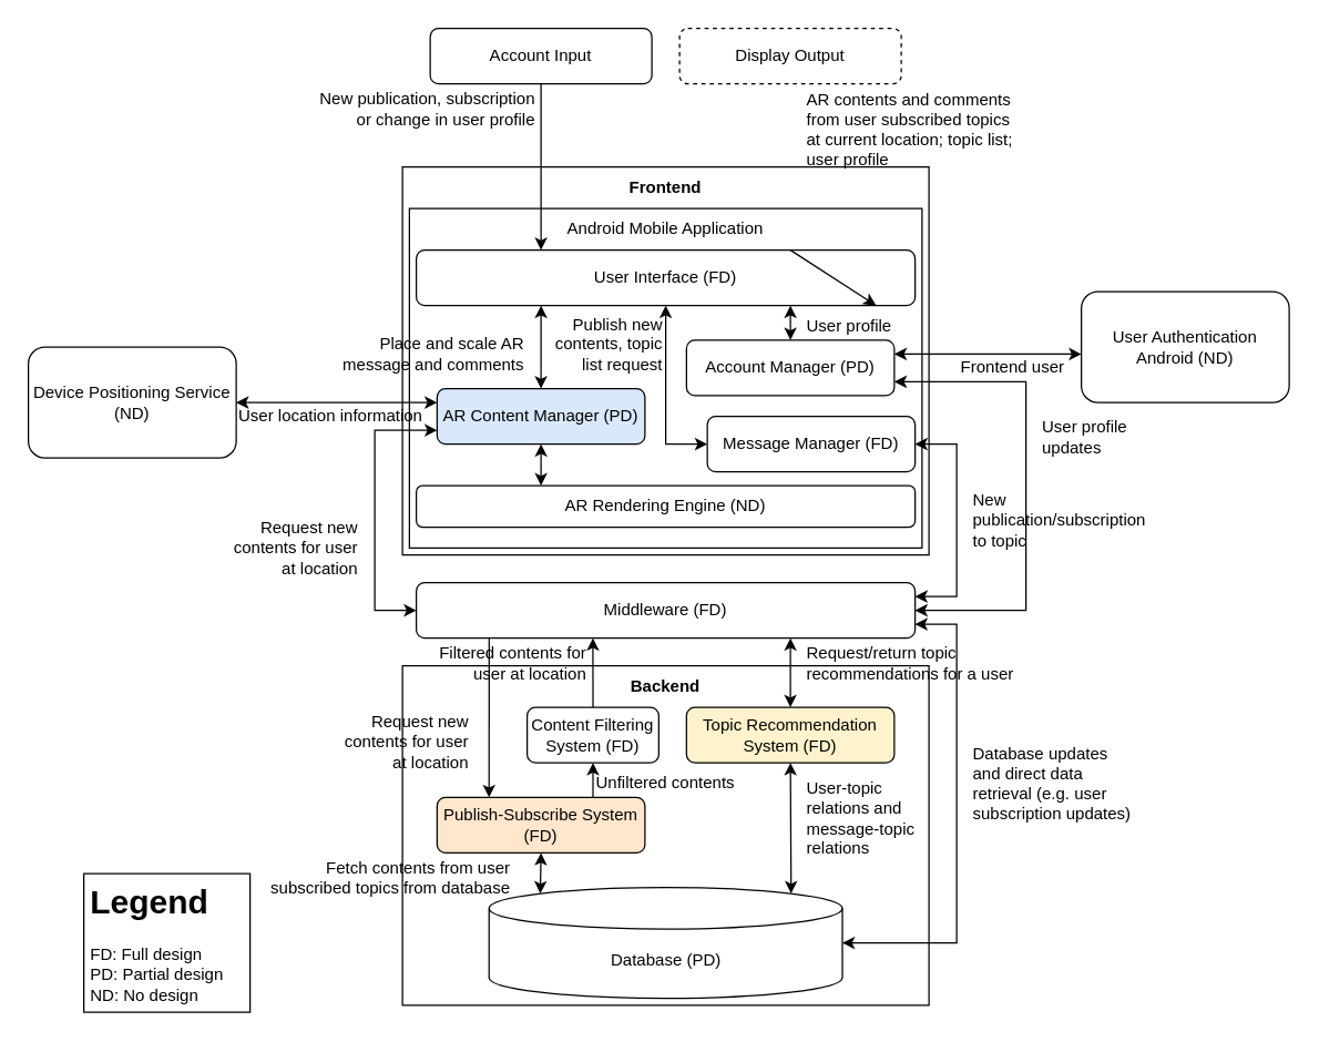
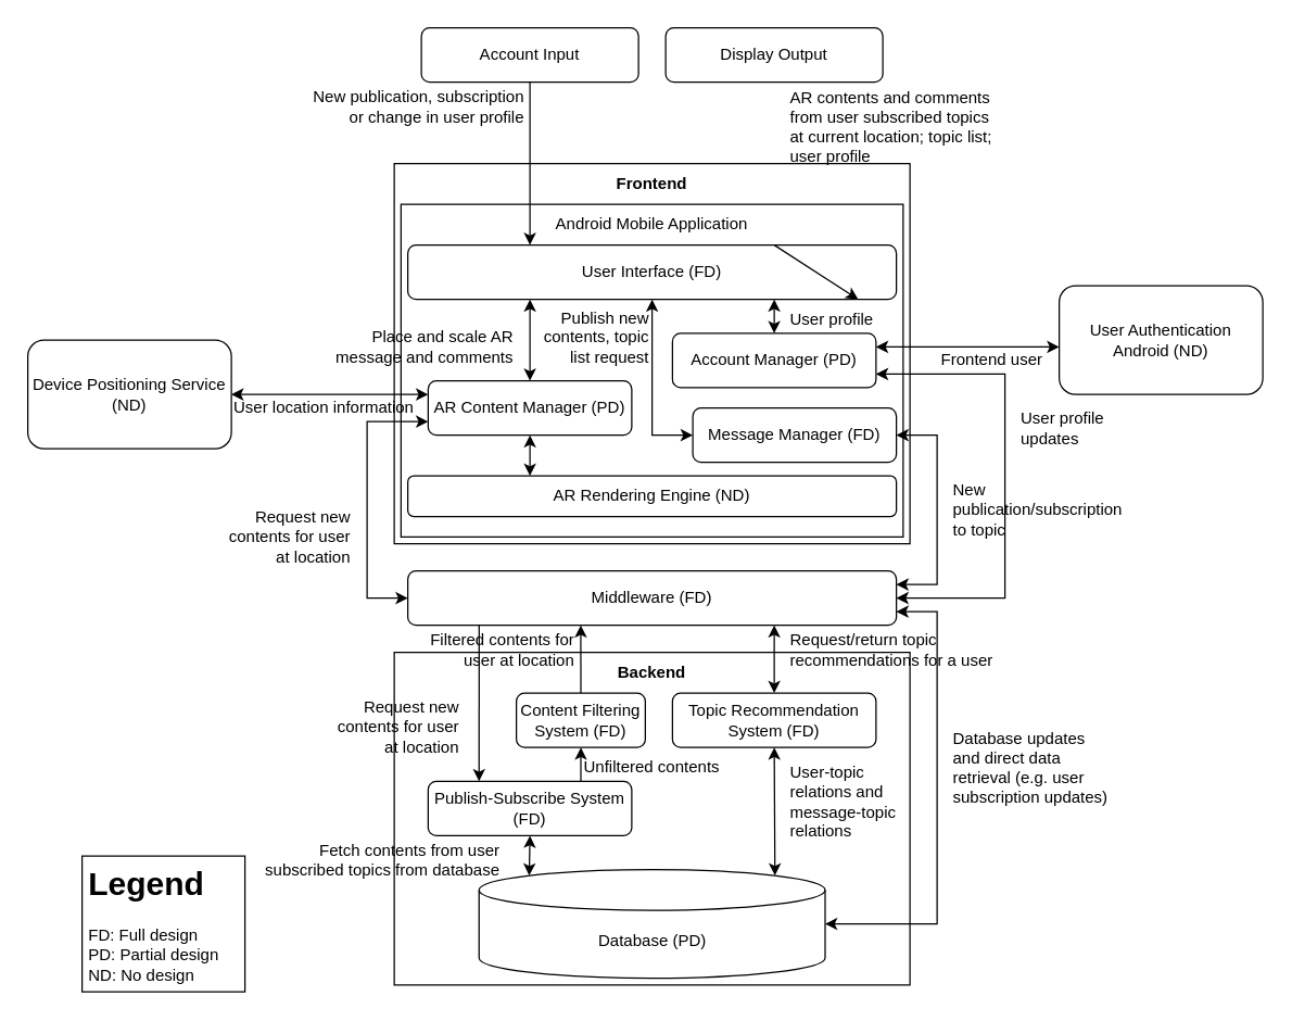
- <mxCell id="17" value="Display Output" style="rounded=1;whiteSpace=wrap;html=1;dashed=1;" parent="1" vertex="1"><mxGeometry x="490" y="20" width="160" height="40" as="geometry" /></mxCell>
+ <mxCell id="17" value="Display Output" style="rounded=1;whiteSpace=wrap;html=1;" parent="1" vertex="1"><mxGeometry x="490" y="20" width="160" height="40" as="geometry" /></mxCell>
- <mxCell id="8" value="AR Content Manager (PD)" style="rounded=1;whiteSpace=wrap;html=1;fillColor=#dae8fc;" parent="1" vertex="1"><mxGeometry x="315" y="280" width="150" height="40" as="geometry" /></mxCell>
+ <mxCell id="8" value="AR Content Manager (PD)" style="rounded=1;whiteSpace=wrap;html=1;" parent="1" vertex="1"><mxGeometry x="315" y="280" width="150" height="40" as="geometry" /></mxCell>
- <mxCell id="12" value="Topic Recommendation System (FD)" style="rounded=1;whiteSpace=wrap;html=1;fillColor=#fff2cc;" parent="1" vertex="1"><mxGeometry x="495" y="510" width="150" height="40" as="geometry" /></mxCell>
+ <mxCell id="12" value="Topic Recommendation System (FD)" style="rounded=1;whiteSpace=wrap;html=1;" parent="1" vertex="1"><mxGeometry x="495" y="510" width="150" height="40" as="geometry" /></mxCell>
- <mxCell id="13" value="Publish-Subscribe System (FD)" style="rounded=1;whiteSpace=wrap;html=1;fillColor=#ffe6cc;" parent="1" vertex="1"><mxGeometry x="315" y="575" width="150" height="40" as="geometry" /></mxCell>
+ <mxCell id="13" value="Publish-Subscribe System (FD)" style="rounded=1;whiteSpace=wrap;html=1;" parent="1" vertex="1"><mxGeometry x="315" y="575" width="150" height="40" as="geometry" /></mxCell>
